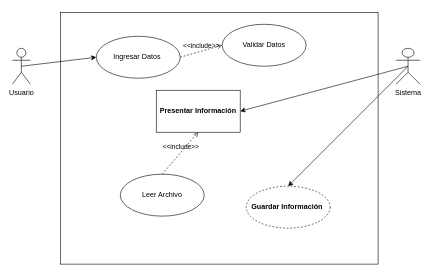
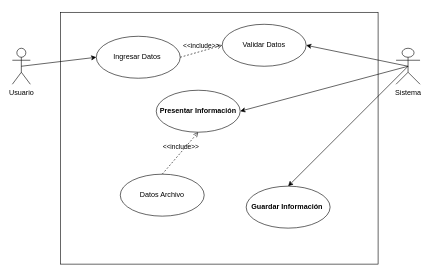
+ <mxCell id="5" style="edgeStyle=none;html=1;exitX=0.5;exitY=0.5;exitDx=0;exitDy=0;exitPerimeter=0;entryX=1;entryY=0.5;entryDx=0;entryDy=0;" edge="1" parent="1" source="8" target="10"><mxGeometry relative="1" as="geometry" /></mxCell>
- <mxCell id="13" value="Presentar Información" style="whiteSpace=wrap;html=1;fontStyle=1;rounded=0;" vertex="1" parent="1"><mxGeometry x="260" y="150" width="140" height="70" as="geometry" /></mxCell>
+ <mxCell id="13" value="Presentar Información" style="ellipse;whiteSpace=wrap;html=1;fontStyle=1" vertex="1" parent="1"><mxGeometry x="260" y="150" width="140" height="70" as="geometry" /></mxCell>
- <mxCell id="11" value="Leer Archivo" style="ellipse;whiteSpace=wrap;html=1;" vertex="1" parent="1"><mxGeometry x="200" y="290" width="140" height="70" as="geometry" /></mxCell>
+ <mxCell id="11" value="Datos Archivo" style="ellipse;whiteSpace=wrap;html=1;" vertex="1" parent="1"><mxGeometry x="200" y="290" width="140" height="70" as="geometry" /></mxCell>
- <mxCell id="12" value="Guardar Información&amp;nbsp;" style="ellipse;whiteSpace=wrap;html=1;fontStyle=1;dashed=1;" vertex="1" parent="1"><mxGeometry x="410" y="310" width="140" height="70" as="geometry" /></mxCell>
+ <mxCell id="12" value="Guardar Información&amp;nbsp;" style="ellipse;whiteSpace=wrap;html=1;fontStyle=1" vertex="1" parent="1"><mxGeometry x="410" y="310" width="140" height="70" as="geometry" /></mxCell>
